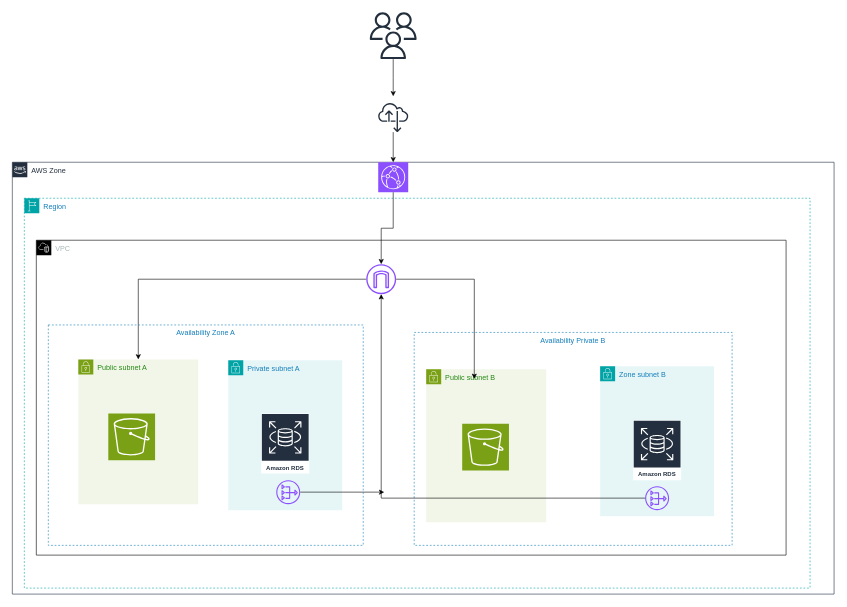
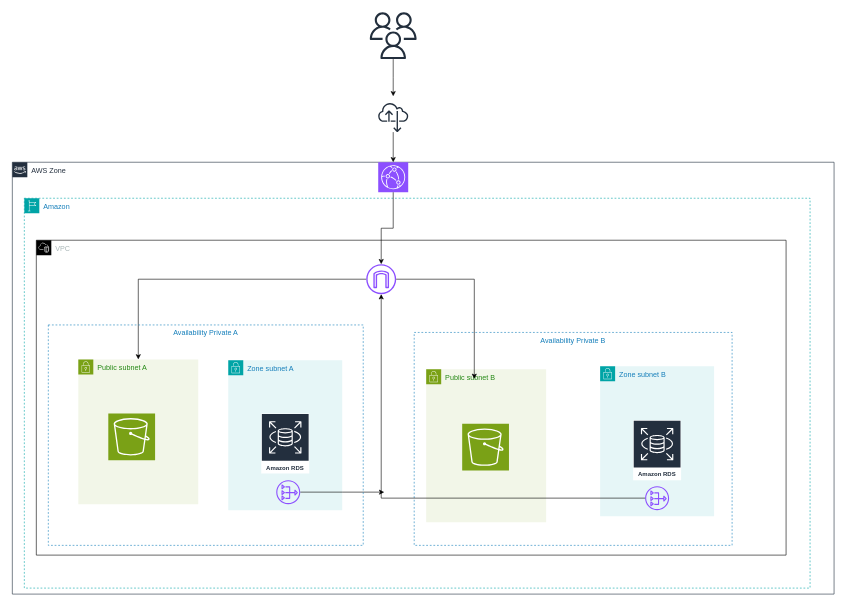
- <mxCell id="4" value="Region" style="points=[[0,0],[0.25,0],[0.5,0],[0.75,0],[1,0],[1,0.25],[1,0.5],[1,0.75],[1,1],[0.75,1],[0.5,1],[0.25,1],[0,1],[0,0.75],[0,0.5],[0,0.25]];outlineConnect=0;gradientColor=none;html=1;whiteSpace=wrap;fontSize=12;fontStyle=0;container=1;pointerEvents=0;collapsible=0;recursiveResize=0;shape=mxgraph.aws4.group;grIcon=mxgraph.aws4.group_region;strokeColor=#00A4A6;fillColor=none;verticalAlign=top;align=left;spacingLeft=30;fontColor=#147EBA;dashed=1;" parent="1" vertex="1"><mxGeometry x="40" y="330" width="1310" height="650" as="geometry" /></mxCell>
+ <mxCell id="4" value="Amazon" style="points=[[0,0],[0.25,0],[0.5,0],[0.75,0],[1,0],[1,0.25],[1,0.5],[1,0.75],[1,1],[0.75,1],[0.5,1],[0.25,1],[0,1],[0,0.75],[0,0.5],[0,0.25]];outlineConnect=0;gradientColor=none;html=1;whiteSpace=wrap;fontSize=12;fontStyle=0;container=1;pointerEvents=0;collapsible=0;recursiveResize=0;shape=mxgraph.aws4.group;grIcon=mxgraph.aws4.group_region;strokeColor=#00A4A6;fillColor=none;verticalAlign=top;align=left;spacingLeft=30;fontColor=#147EBA;dashed=1;" parent="1" vertex="1"><mxGeometry x="40" y="330" width="1310" height="650" as="geometry" /></mxCell>
- <mxCell id="20" value="Availability Zone A" style="fillColor=none;strokeColor=#147EBA;dashed=1;verticalAlign=top;fontStyle=0;fontColor=#147EBA;whiteSpace=wrap;html=1;" parent="5" vertex="1"><mxGeometry x="20" y="141.25" width="525" height="367.5" as="geometry" /></mxCell>
+ <mxCell id="20" value="Availability Private A" style="fillColor=none;strokeColor=#147EBA;dashed=1;verticalAlign=top;fontStyle=0;fontColor=#147EBA;whiteSpace=wrap;html=1;" parent="5" vertex="1"><mxGeometry x="20" y="141.25" width="525" height="367.5" as="geometry" /></mxCell>
- <mxCell id="13" value="Private subnet A" style="points=[[0,0],[0.25,0],[0.5,0],[0.75,0],[1,0],[1,0.25],[1,0.5],[1,0.75],[1,1],[0.75,1],[0.5,1],[0.25,1],[0,1],[0,0.75],[0,0.5],[0,0.25]];outlineConnect=0;gradientColor=none;html=1;whiteSpace=wrap;fontSize=12;fontStyle=0;container=1;pointerEvents=0;collapsible=0;recursiveResize=0;shape=mxgraph.aws4.group;grIcon=mxgraph.aws4.group_security_group;grStroke=0;strokeColor=#00A4A6;fillColor=#E6F6F7;verticalAlign=top;align=left;spacingLeft=30;fontColor=#147EBA;dashed=0;" parent="5" vertex="1"><mxGeometry x="320" y="200" width="190" height="250" as="geometry" /></mxCell>
+ <mxCell id="13" value="Zone subnet A" style="points=[[0,0],[0.25,0],[0.5,0],[0.75,0],[1,0],[1,0.25],[1,0.5],[1,0.75],[1,1],[0.75,1],[0.5,1],[0.25,1],[0,1],[0,0.75],[0,0.5],[0,0.25]];outlineConnect=0;gradientColor=none;html=1;whiteSpace=wrap;fontSize=12;fontStyle=0;container=1;pointerEvents=0;collapsible=0;recursiveResize=0;shape=mxgraph.aws4.group;grIcon=mxgraph.aws4.group_security_group;grStroke=0;strokeColor=#00A4A6;fillColor=#E6F6F7;verticalAlign=top;align=left;spacingLeft=30;fontColor=#147EBA;dashed=0;" parent="5" vertex="1"><mxGeometry x="320" y="200" width="190" height="250" as="geometry" /></mxCell>
